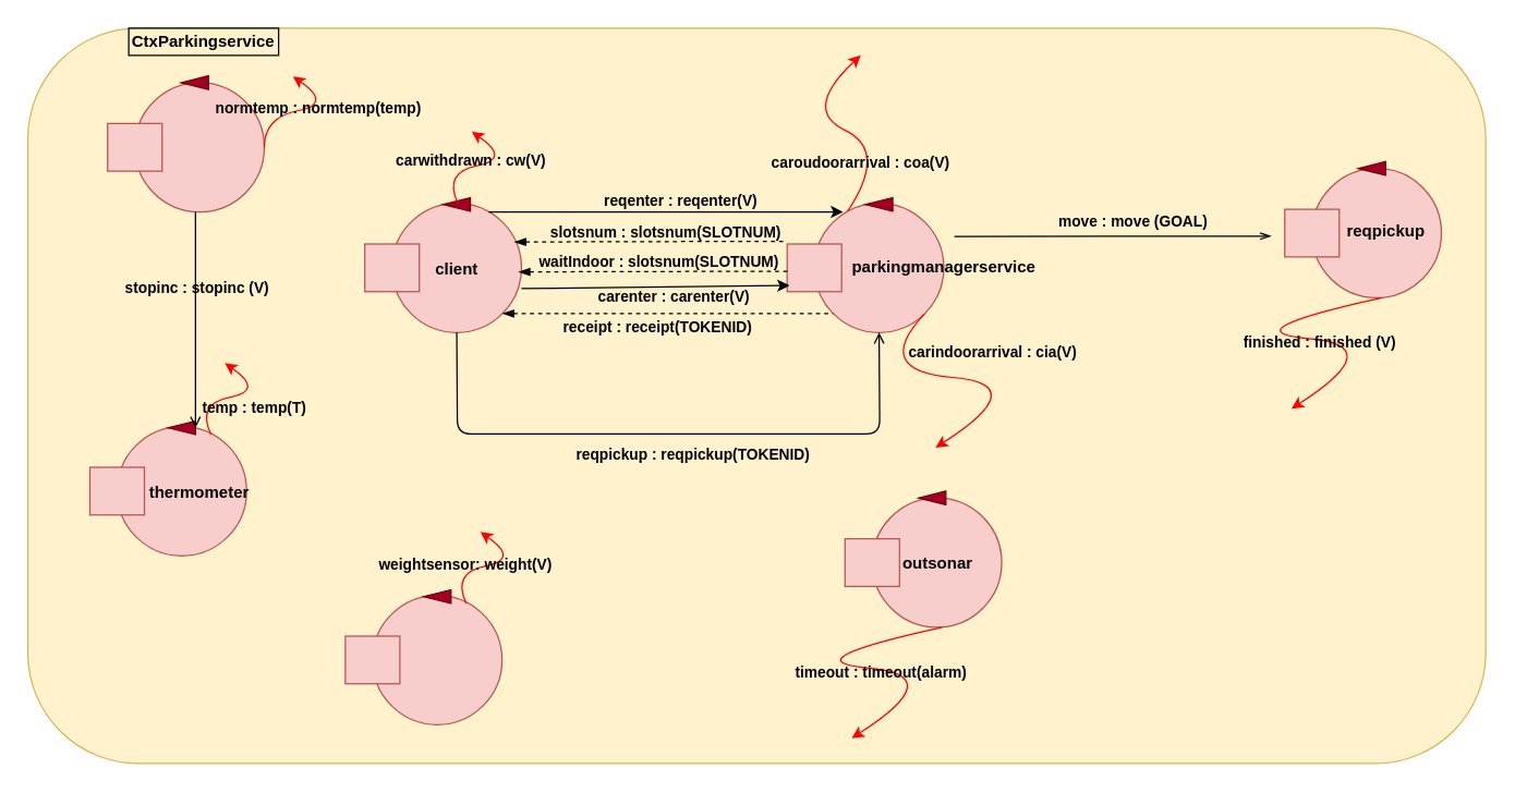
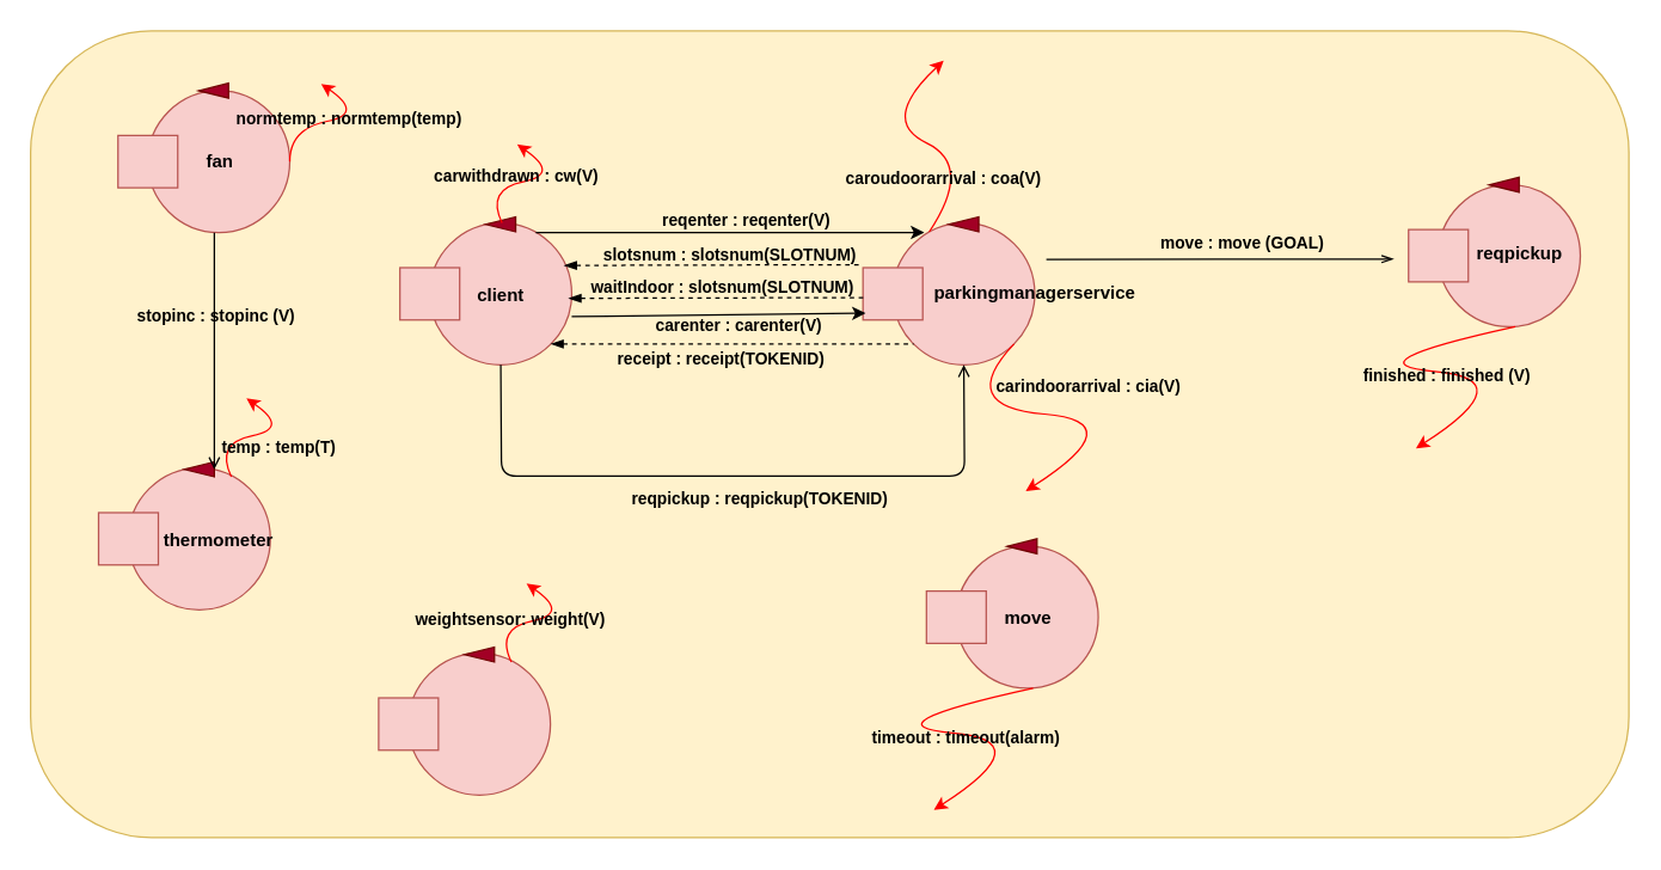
- <mxCell id="3" value="&lt;font color=&quot;#000000&quot;&gt;&lt;b&gt;CtxParkingservice&lt;/b&gt;&lt;/font&gt;" style="text;html=1;align=center;verticalAlign=middle;whiteSpace=wrap;rounded=0;strokeColor=#000000;" parent="1" vertex="1"><mxGeometry x="94" y="20" width="110" height="20" as="geometry" /></mxCell>
+ <mxCell id="42" value="&lt;b&gt;fan&lt;/b&gt;" style="text;html=1;strokeColor=none;fillColor=none;align=center;verticalAlign=middle;whiteSpace=wrap;rounded=0;fontColor=#000000;" parent="1" vertex="1"><mxGeometry x="126.5" y="98" width="40" height="20" as="geometry" /></mxCell>
- <mxCell id="11" value="&lt;font color=&quot;#000000&quot;&gt;&lt;b&gt;outsonar&lt;/b&gt;&lt;/font&gt;" style="text;html=1;strokeColor=none;fillColor=none;align=center;verticalAlign=middle;whiteSpace=wrap;rounded=0;" parent="1" vertex="1"><mxGeometry x="667.75" y="403" width="40" height="20" as="geometry" /></mxCell>
+ <mxCell id="11" value="&lt;font color=&quot;#000000&quot;&gt;&lt;b&gt;move&lt;/b&gt;&lt;/font&gt;" style="text;html=1;strokeColor=none;fillColor=none;align=center;verticalAlign=middle;whiteSpace=wrap;rounded=0;" parent="1" vertex="1"><mxGeometry x="667.75" y="403" width="40" height="20" as="geometry" /></mxCell>
